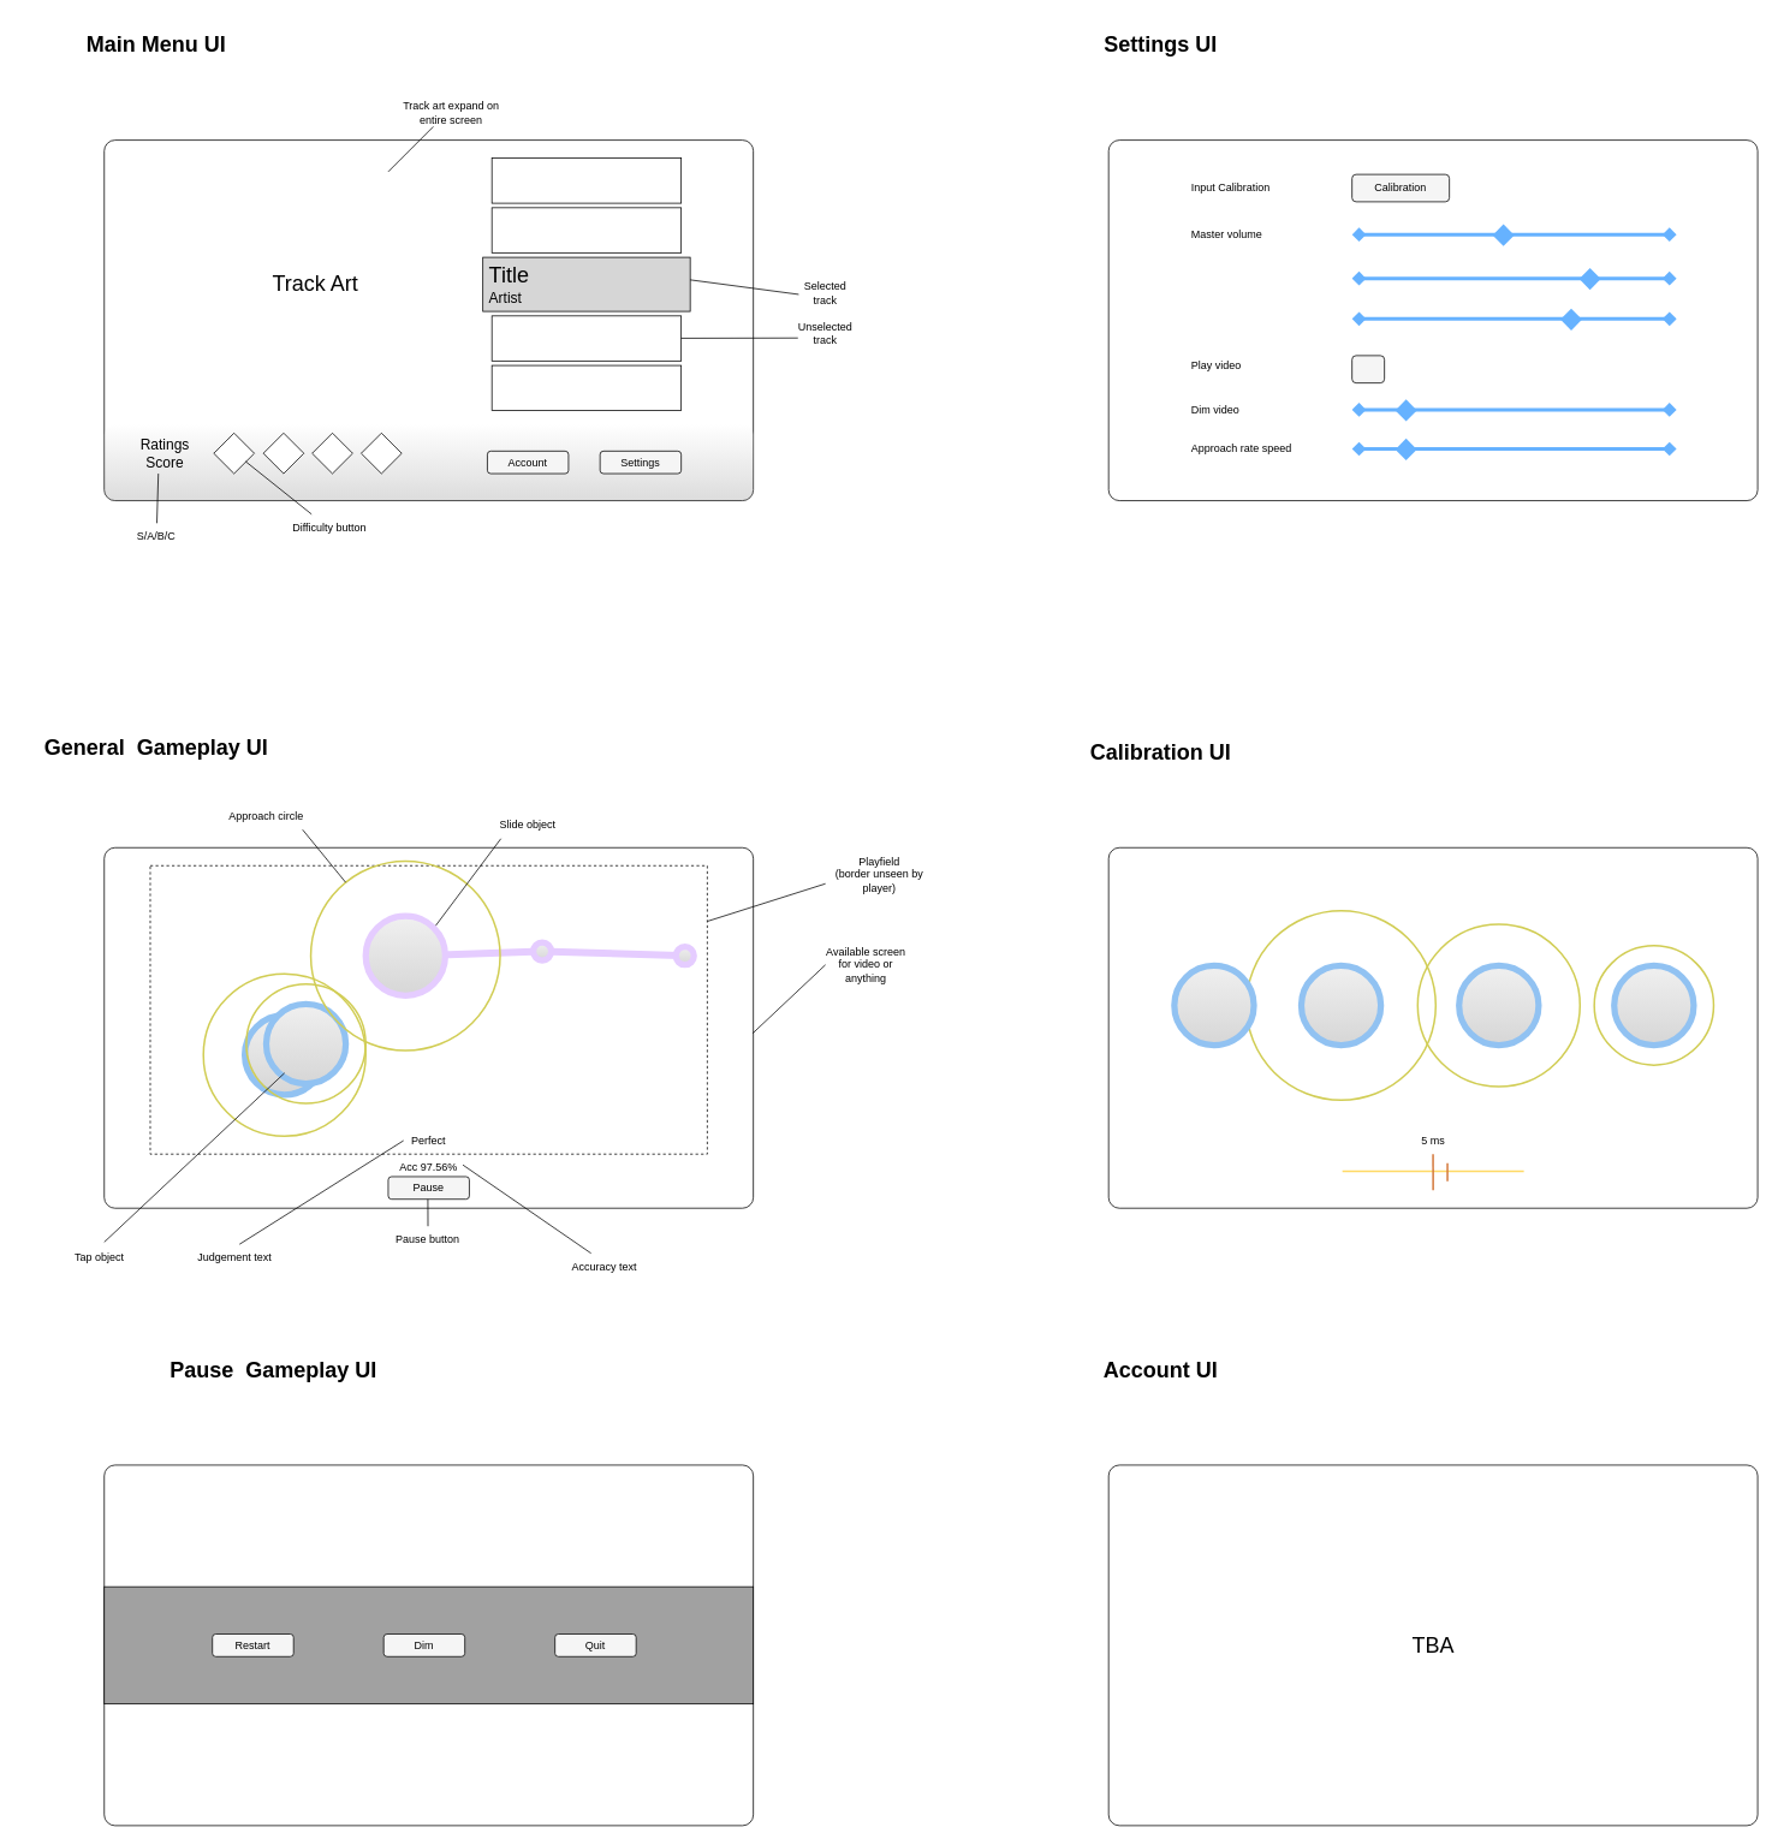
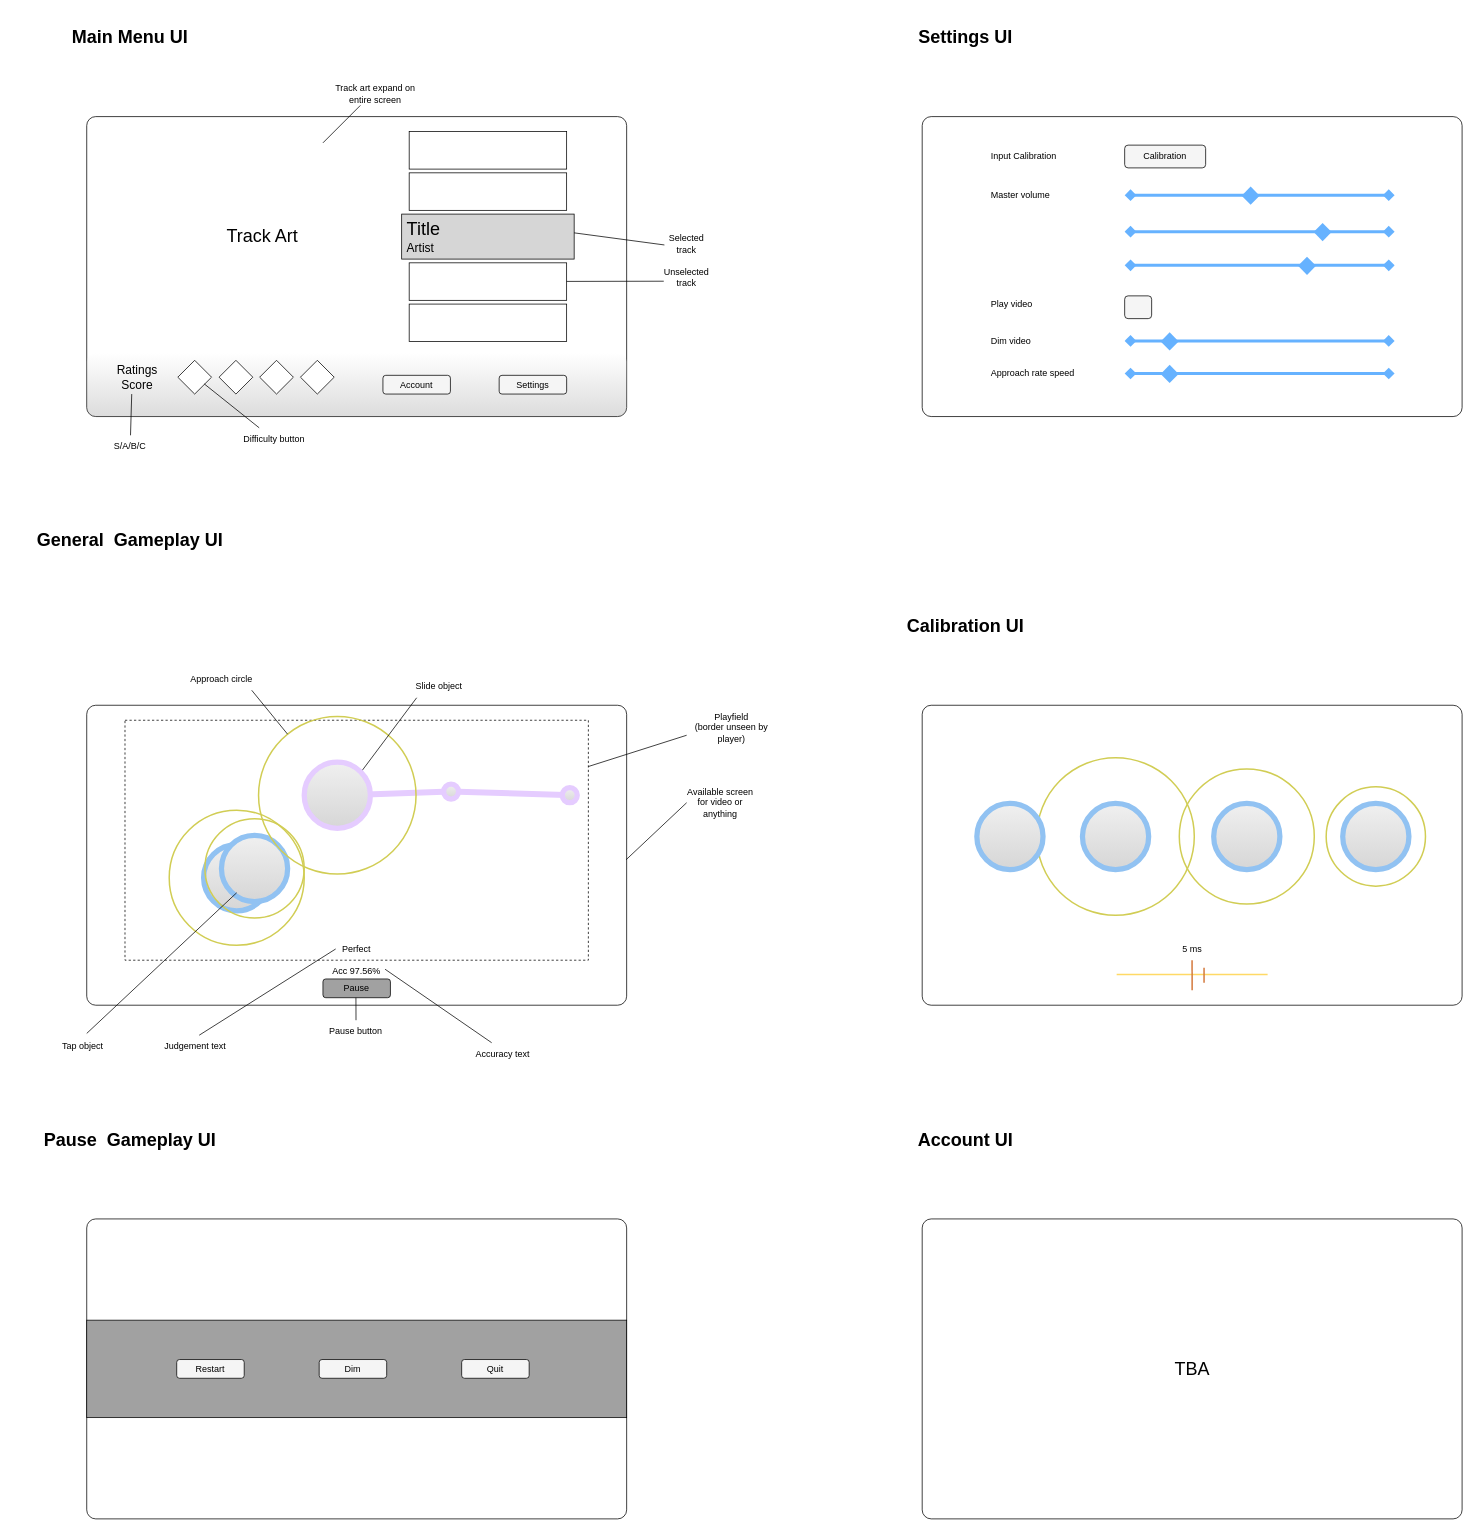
- <mxCell id="56" value="Account" style="rounded=1;whiteSpace=wrap;html=1;fillColor=#F5F5F5;" parent="1" vertex="1"><mxGeometry x="540" y="500" width="90" height="25" as="geometry" /></mxCell>
+ <mxCell id="56" value="Account" style="rounded=1;whiteSpace=wrap;html=1;fillColor=#F5F5F5;" parent="1" vertex="1"><mxGeometry x="510" y="500" width="90" height="25" as="geometry" /></mxCell>
- <mxCell id="32" value="&lt;font size=&quot;1&quot; style=&quot;&quot;&gt;&lt;b style=&quot;font-size: 24px;&quot;&gt;General&amp;nbsp; Gameplay UI&lt;/b&gt;&lt;/font&gt;" style="text;html=1;strokeColor=none;fillColor=none;align=center;verticalAlign=middle;whiteSpace=wrap;rounded=0;" parent="1" vertex="1"><mxGeometry x="20.87" y="800" width="304.13" height="60" as="geometry" /></mxCell>
+ <mxCell id="32" value="&lt;font size=&quot;1&quot; style=&quot;&quot;&gt;&lt;b style=&quot;font-size: 24px;&quot;&gt;General&amp;nbsp; Gameplay UI&lt;/b&gt;&lt;/font&gt;" style="text;html=1;strokeColor=none;fillColor=none;align=center;verticalAlign=middle;whiteSpace=wrap;rounded=0;" parent="1" vertex="1"><mxGeometry x="20.87" y="690" width="304.13" height="60" as="geometry" /></mxCell>
- <mxCell id="15" value="Pause" style="rounded=1;whiteSpace=wrap;html=1;fillColor=#F5F5F5;" parent="1" vertex="1"><mxGeometry x="430" y="1305" width="90" height="25" as="geometry" /></mxCell>
+ <mxCell id="15" value="Pause" style="rounded=1;whiteSpace=wrap;html=1;fillColor=#a1a1a1;" parent="1" vertex="1"><mxGeometry x="430" y="1305" width="90" height="25" as="geometry" /></mxCell>
- <mxCell id="34" value="&lt;font size=&quot;1&quot; style=&quot;&quot;&gt;&lt;b style=&quot;font-size: 24px;&quot;&gt;Pause&amp;nbsp; Gameplay UI&lt;/b&gt;&lt;/font&gt;" style="text;html=1;strokeColor=none;fillColor=none;align=center;verticalAlign=middle;whiteSpace=wrap;rounded=0;" parent="1" vertex="1"><mxGeometry x="150.87" y="1490" width="304.13" height="60" as="geometry" /></mxCell>
+ <mxCell id="34" value="&lt;font size=&quot;1&quot; style=&quot;&quot;&gt;&lt;b style=&quot;font-size: 24px;&quot;&gt;Pause&amp;nbsp; Gameplay UI&lt;/b&gt;&lt;/font&gt;" style="text;html=1;strokeColor=none;fillColor=none;align=center;verticalAlign=middle;whiteSpace=wrap;rounded=0;" parent="1" vertex="1"><mxGeometry x="20.87" y="1490" width="304.13" height="60" as="geometry" /></mxCell>
